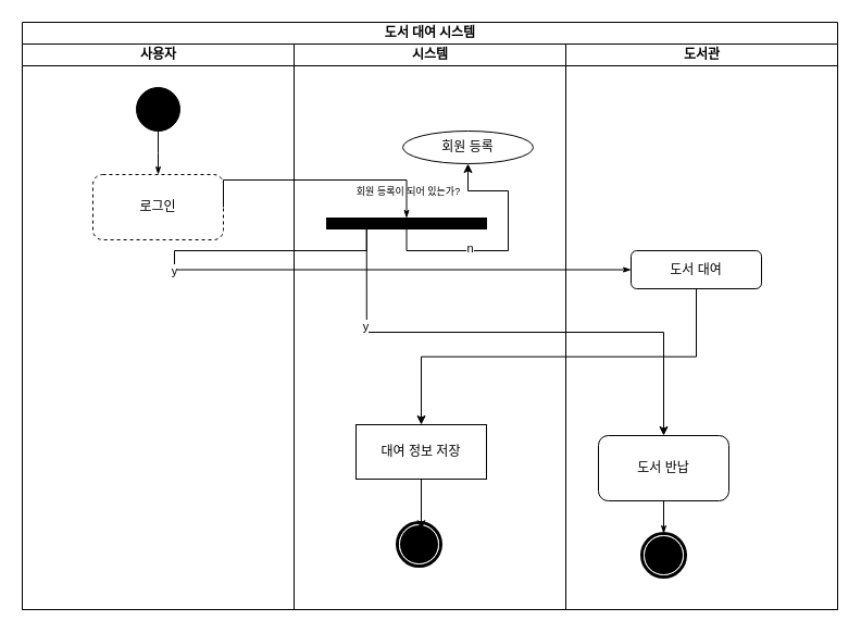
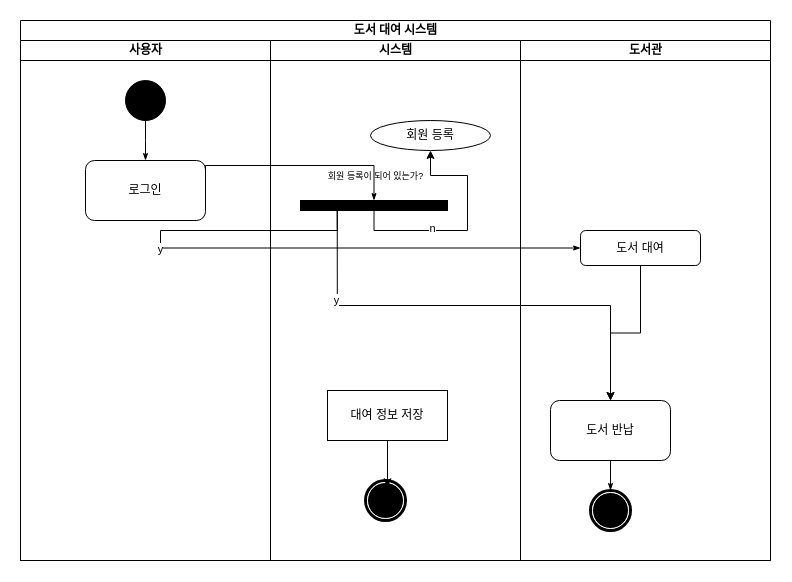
- <mxCell id="6" value="로그인" style="rounded=1;whiteSpace=wrap;html=1;dashed=1;" vertex="1" parent="3"><mxGeometry x="65" y="120" width="120" height="60" as="geometry" /></mxCell>
+ <mxCell id="6" value="로그인" style="rounded=1;whiteSpace=wrap;html=1;" vertex="1" parent="3"><mxGeometry x="65" y="120" width="120" height="60" as="geometry" /></mxCell>
- <mxCell id="26" style="edgeStyle=orthogonalEdgeStyle;rounded=0;orthogonalLoop=1;jettySize=auto;html=1;exitX=0.5;exitY=1;exitDx=0;exitDy=0;" edge="1" parent="2" source="24" target="18"><mxGeometry relative="1" as="geometry"><mxPoint x="360.0" y="340" as="targetPoint" /></mxGeometry></mxCell>
+ <mxCell id="26" style="edgeStyle=orthogonalEdgeStyle;rounded=0;orthogonalLoop=1;jettySize=auto;html=1;exitX=0.5;exitY=1;exitDx=0;exitDy=0;" edge="1" parent="2" source="24" target="25"><mxGeometry relative="1" as="geometry"><mxPoint x="360.0" y="340" as="targetPoint" /></mxGeometry></mxCell>
